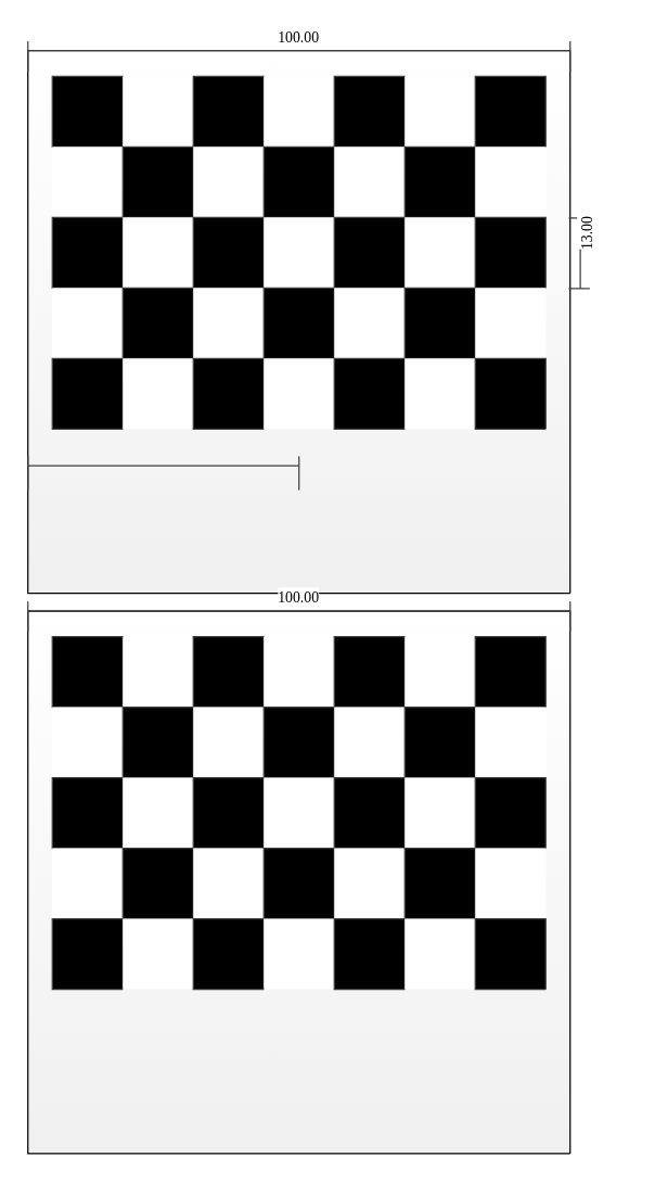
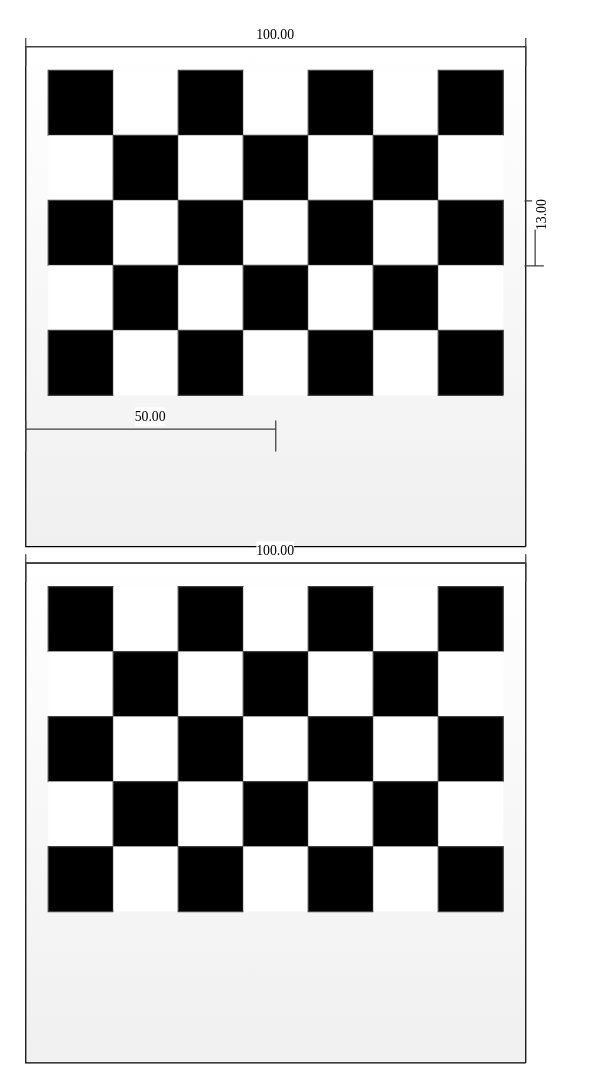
+ <mxCell id="80" value="&lt;font style=&quot;font-size:11px;font-family:Calibri;color:#000000;direction:ltr;letter-spacing:0px;line-height:120%;opacity:1&quot;&gt;50.00&lt;/font&gt;" style="text;vsdxID=171;fillColor=none;gradientColor=none;strokeColor=none;spacingTop=-3;spacingBottom=-3;spacingLeft=-3;spacingRight=-3;labelBackgroundColor=#FFFFFF;rounded=1;html=1;whiteSpace=wrap;verticalAlign=middle;align=center;;html=1;flipH=1;flipV=0;" parent="79" vertex="1"><mxGeometry x="85.85" y="-16.37" width="28.29" height="13.55" as="geometry" /></mxCell>
